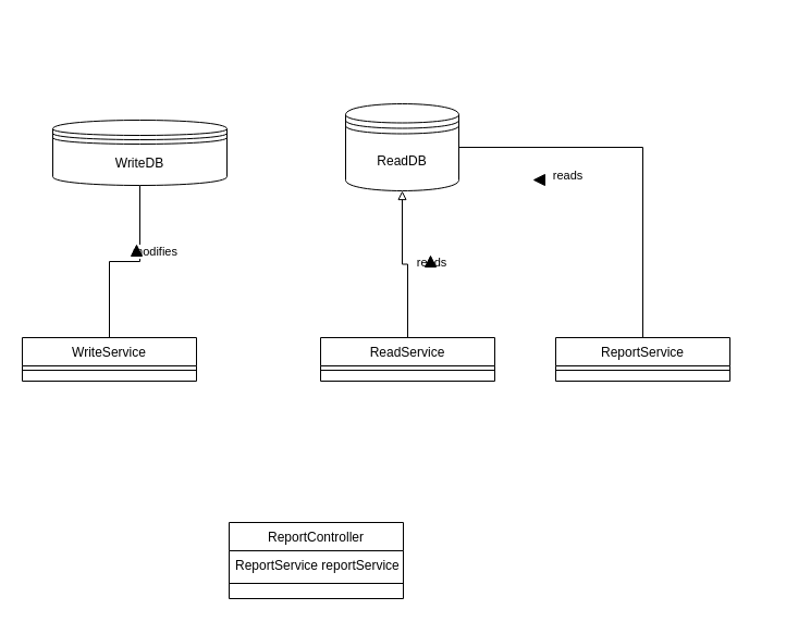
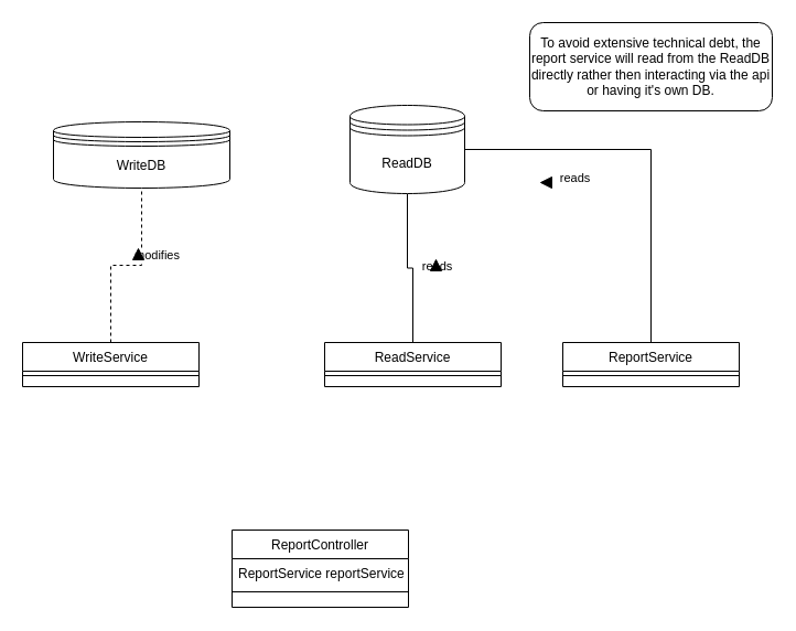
+ <mxCell id="19" value="To avoid extensive technical debt, the report service will read from the ReadDB directly rather then interacting via the api or having it's own DB. " style="rounded=1;whiteSpace=wrap;html=1;" vertex="1" parent="1"><mxGeometry x="480" y="20" width="220" height="80" as="geometry" /></mxCell>
- <mxCell id="2" style="edgeStyle=orthogonalEdgeStyle;rounded=0;orthogonalLoop=1;jettySize=auto;html=1;entryX=0.5;entryY=1;entryDx=0;entryDy=0;endArrow=block;endFill=0;" edge="1" parent="1" source="4" target="20"><mxGeometry relative="1" as="geometry"><mxPoint x="374" y="200" as="targetPoint" /></mxGeometry></mxCell>
+ <mxCell id="2" style="edgeStyle=orthogonalEdgeStyle;rounded=0;orthogonalLoop=1;jettySize=auto;html=1;entryX=0.5;entryY=1;entryDx=0;entryDy=0;endArrow=none;endFill=0;" edge="1" parent="1" source="4" target="20"><mxGeometry relative="1" as="geometry"><mxPoint x="374" y="200" as="targetPoint" /></mxGeometry></mxCell>
- <mxCell id="9" style="edgeStyle=orthogonalEdgeStyle;rounded=0;orthogonalLoop=1;jettySize=auto;html=1;exitX=0.5;exitY=0;exitDx=0;exitDy=0;entryX=0.5;entryY=1;entryDx=0;entryDy=0;endArrow=none;endFill=0;" edge="1" parent="1" source="11" target="22"><mxGeometry relative="1" as="geometry"><mxPoint x="100" y="200" as="targetPoint" /></mxGeometry></mxCell>
+ <mxCell id="9" style="edgeStyle=orthogonalEdgeStyle;rounded=0;orthogonalLoop=1;jettySize=auto;html=1;exitX=0.5;exitY=0;exitDx=0;exitDy=0;entryX=0.5;entryY=1;entryDx=0;entryDy=0;endArrow=none;endFill=0;dashed=1;" edge="1" parent="1" source="11" target="22"><mxGeometry relative="1" as="geometry"><mxPoint x="100" y="200" as="targetPoint" /></mxGeometry></mxCell>
